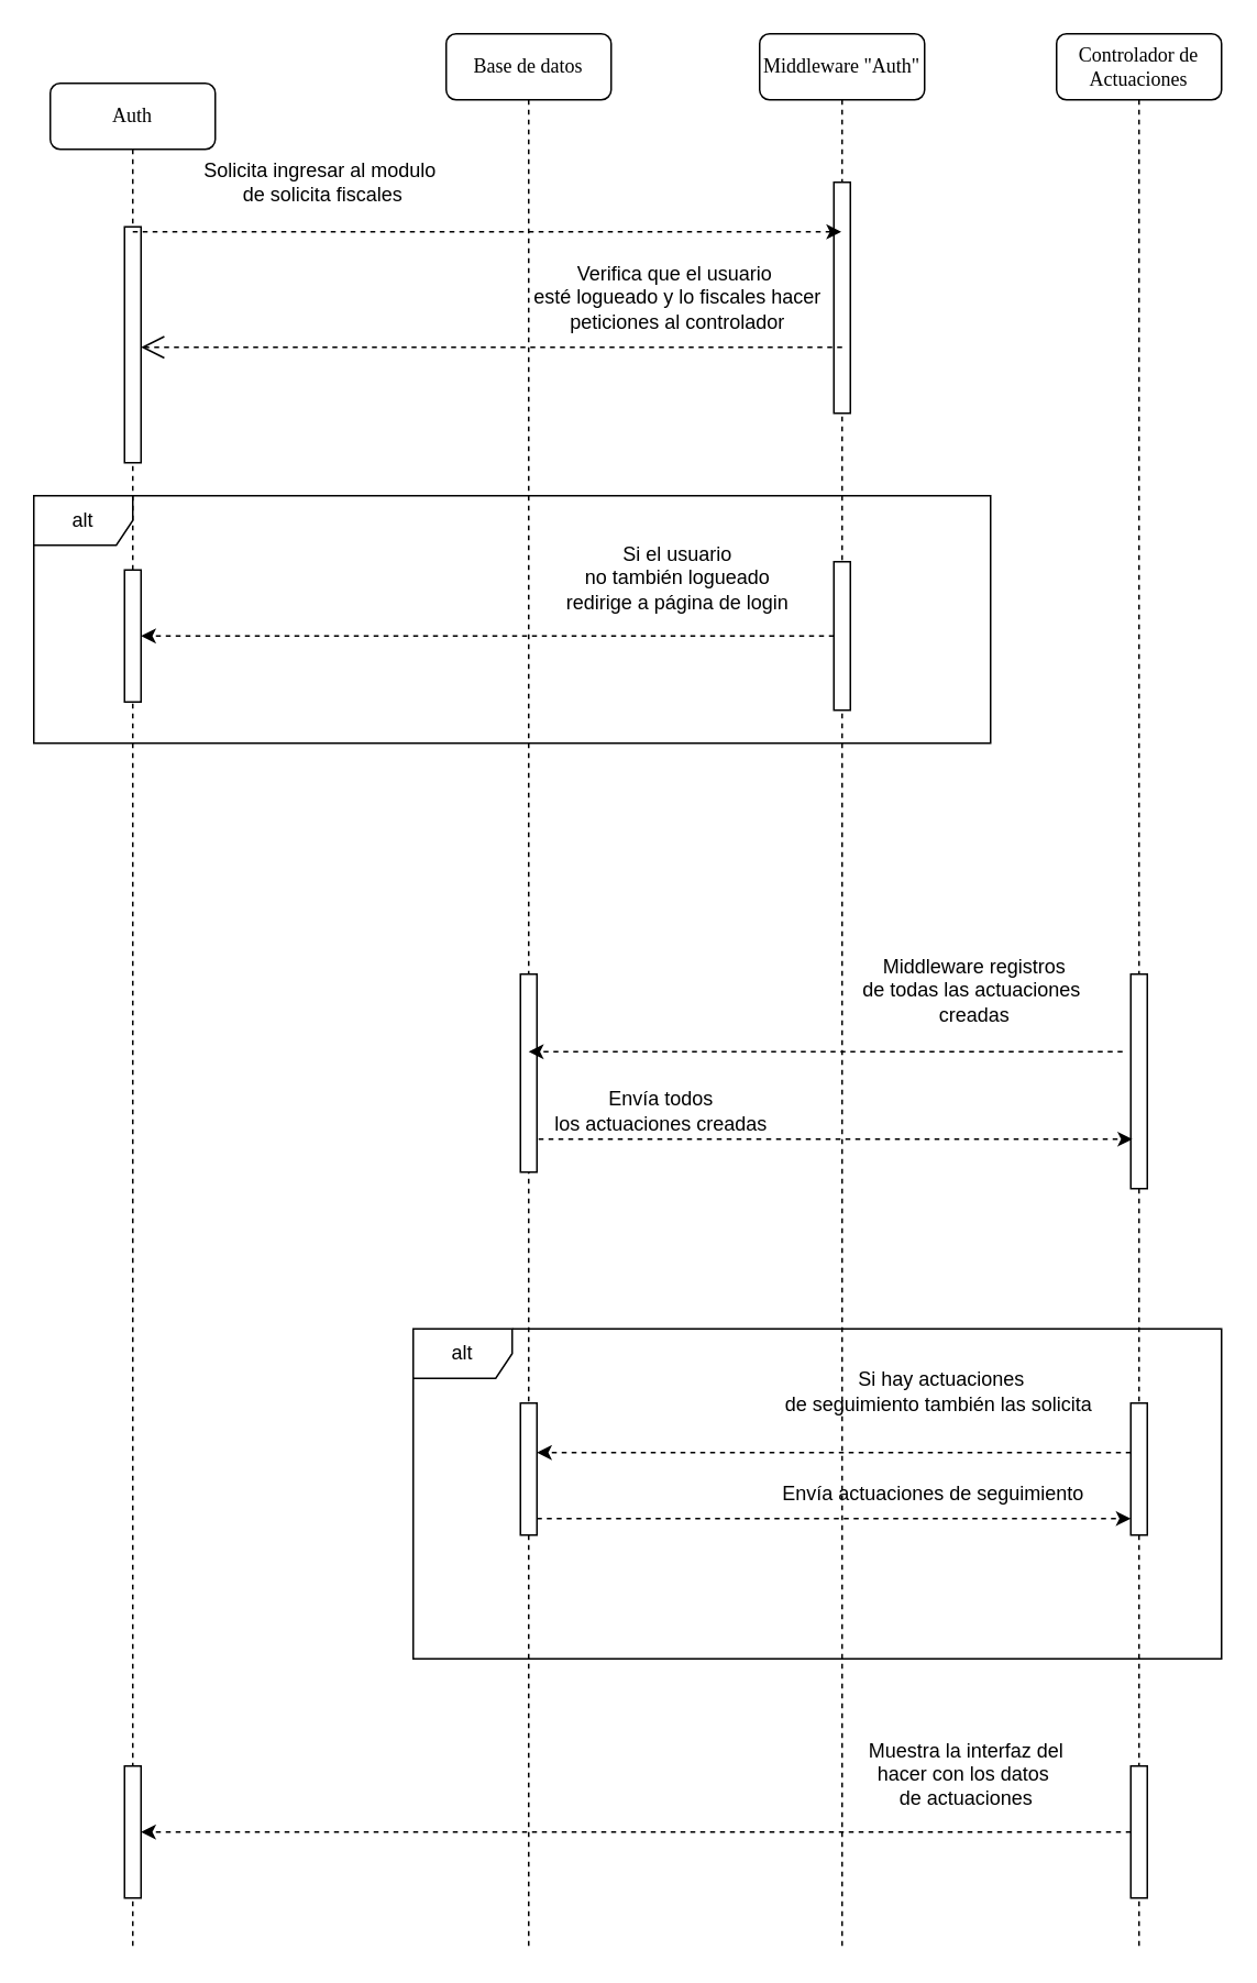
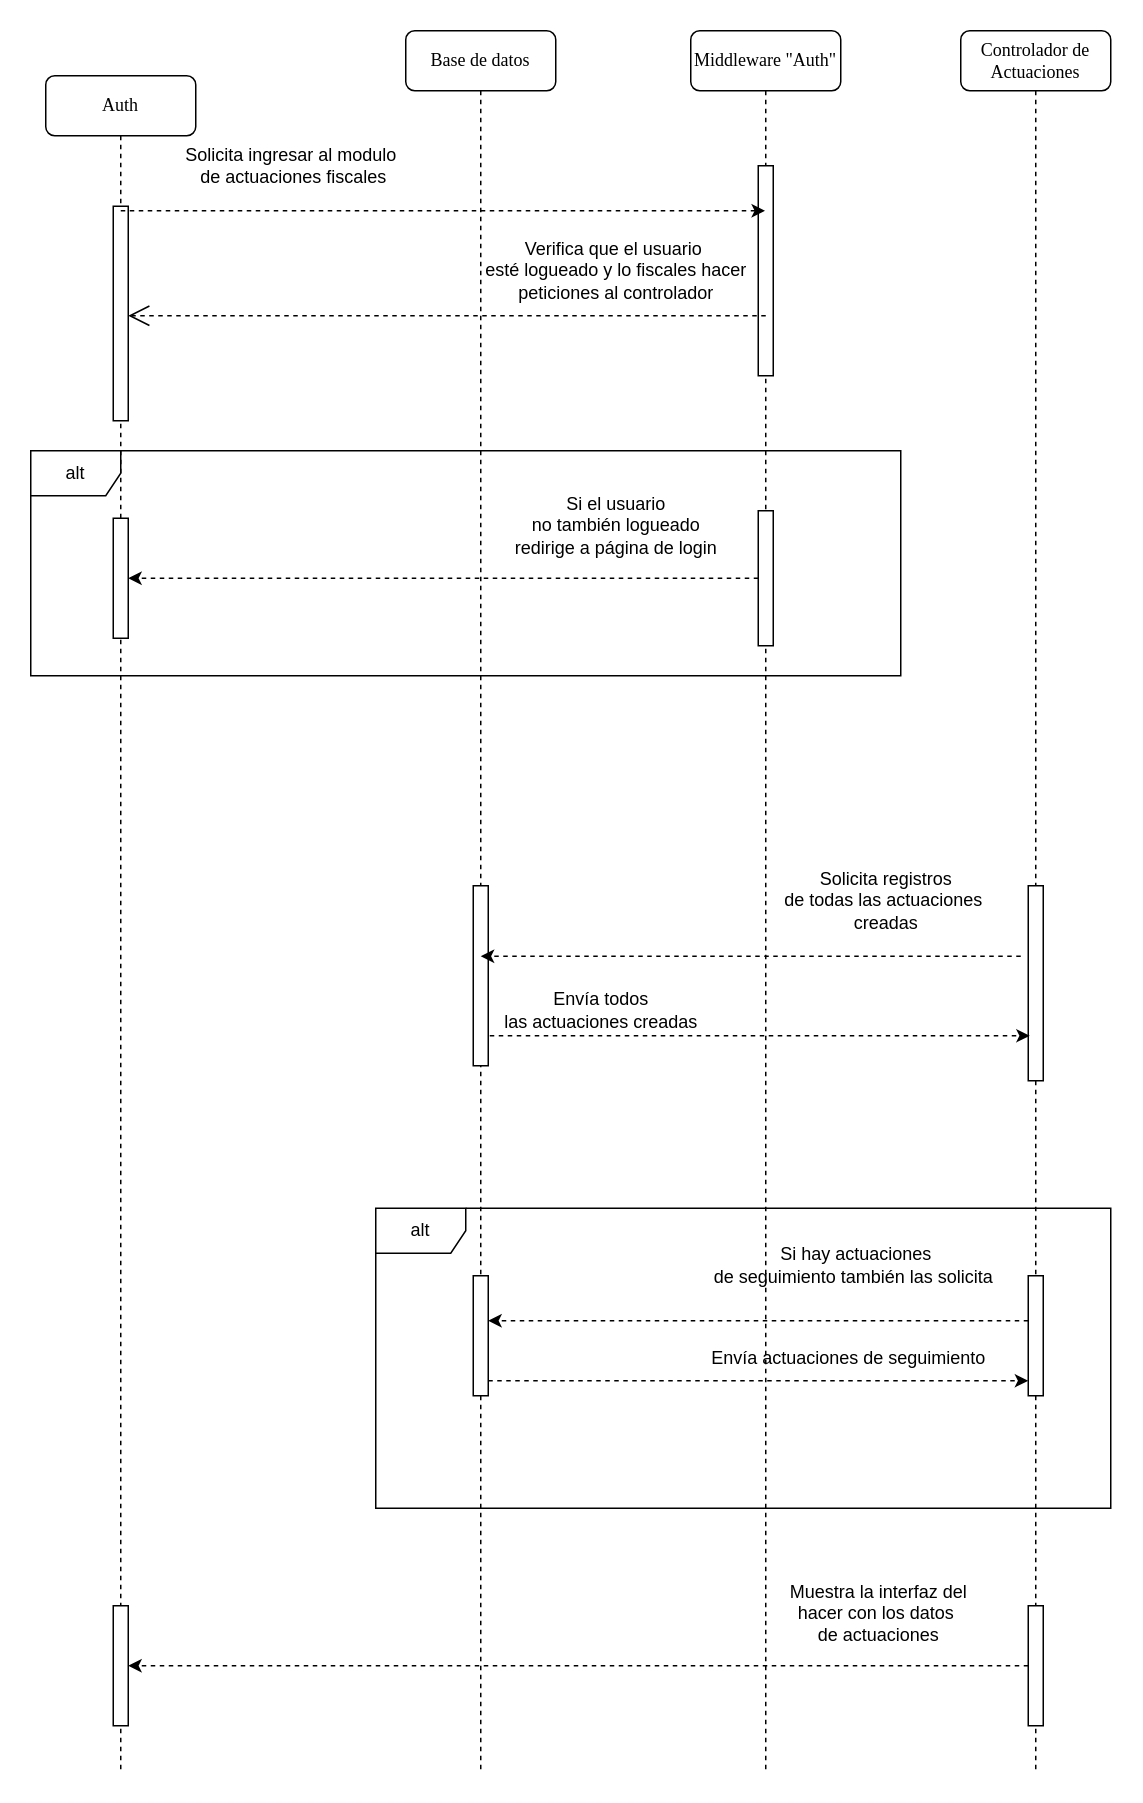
- <mxCell id="18" value="Solicita ingresar&amp;nbsp;&lt;span style=&quot;background-color: initial;&quot;&gt;al modulo&amp;nbsp;&lt;/span&gt;&lt;div&gt;&lt;span style=&quot;background-color: initial;&quot;&gt;de solicita fiscales&lt;/span&gt;&lt;/div&gt;" style="text;html=1;align=center;verticalAlign=middle;resizable=0;points=[];autosize=1;strokeColor=none;fillColor=none;" vertex="1" parent="1"><mxGeometry x="110" y="90" width="170" height="40" as="geometry" /></mxCell>
+ <mxCell id="18" value="Solicita ingresar&amp;nbsp;&lt;span style=&quot;background-color: initial;&quot;&gt;al modulo&amp;nbsp;&lt;/span&gt;&lt;div&gt;&lt;span style=&quot;background-color: initial;&quot;&gt;de actuaciones fiscales&lt;/span&gt;&lt;/div&gt;" style="text;html=1;align=center;verticalAlign=middle;resizable=0;points=[];autosize=1;strokeColor=none;fillColor=none;" vertex="1" parent="1"><mxGeometry x="110" y="90" width="170" height="40" as="geometry" /></mxCell>
- <mxCell id="26" value="Middleware registros&lt;div&gt;de todas las actuaciones&amp;nbsp;&lt;/div&gt;&lt;div&gt;creadas&lt;/div&gt;" style="text;html=1;align=center;verticalAlign=middle;resizable=0;points=[];autosize=1;strokeColor=none;fillColor=none;" vertex="1" parent="1"><mxGeometry x="510" y="570" width="160" height="60" as="geometry" /></mxCell>
+ <mxCell id="26" value="Solicita registros&lt;div&gt;de todas las actuaciones&amp;nbsp;&lt;/div&gt;&lt;div&gt;creadas&lt;/div&gt;" style="text;html=1;align=center;verticalAlign=middle;resizable=0;points=[];autosize=1;strokeColor=none;fillColor=none;" vertex="1" parent="1"><mxGeometry x="510" y="570" width="160" height="60" as="geometry" /></mxCell>
- <mxCell id="27" value="Envía todos&lt;div&gt;los actuaciones creadas&lt;/div&gt;" style="text;html=1;align=center;verticalAlign=middle;resizable=0;points=[];autosize=1;strokeColor=none;fillColor=none;" vertex="1" parent="1"><mxGeometry x="325" y="653" width="150" height="40" as="geometry" /></mxCell>
+ <mxCell id="27" value="Envía todos&lt;div&gt;las actuaciones creadas&lt;/div&gt;" style="text;html=1;align=center;verticalAlign=middle;resizable=0;points=[];autosize=1;strokeColor=none;fillColor=none;" vertex="1" parent="1"><mxGeometry x="325" y="653" width="150" height="40" as="geometry" /></mxCell>
